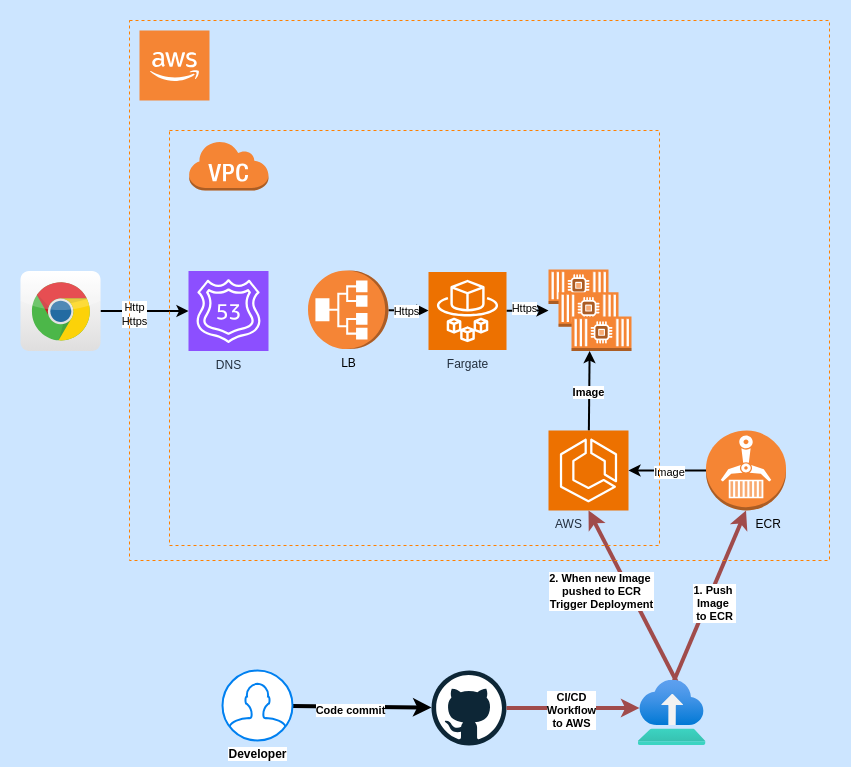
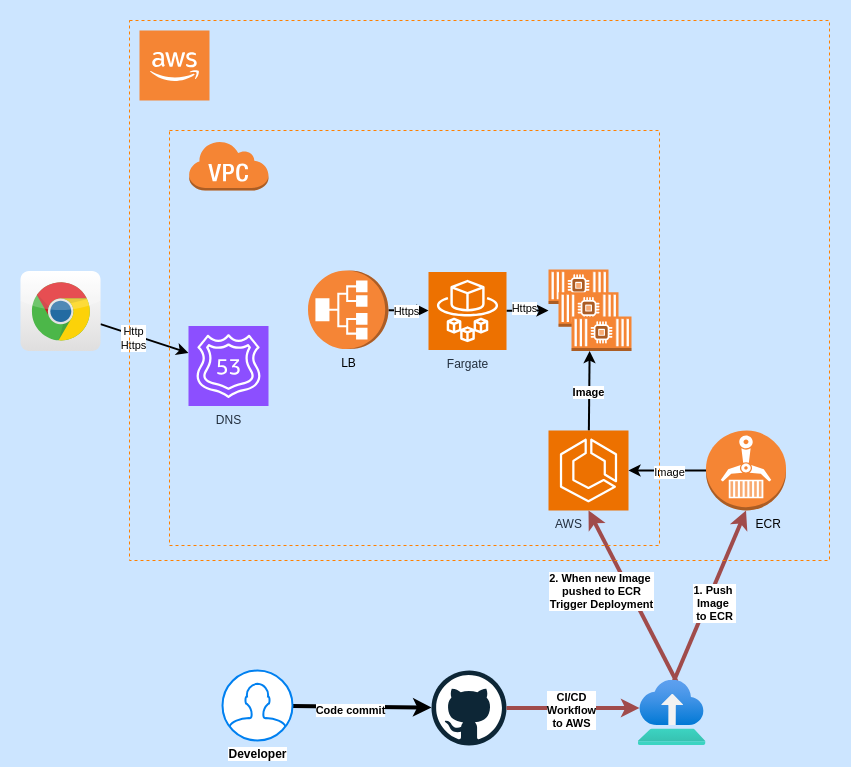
- <mxCell id="5" value="DNS" style="sketch=0;points=[[0,0,0],[0.25,0,0],[0.5,0,0],[0.75,0,0],[1,0,0],[0,1,0],[0.25,1,0],[0.5,1,0],[0.75,1,0],[1,1,0],[0,0.25,0],[0,0.5,0],[0,0.75,0],[1,0.25,0],[1,0.5,0],[1,0.75,0]];outlineConnect=0;fontColor=#232F3E;fillColor=#8C4FFF;strokeColor=#ffffff;dashed=0;verticalLabelPosition=bottom;verticalAlign=top;align=center;html=1;fontSize=12;fontStyle=0;aspect=fixed;shape=mxgraph.aws4.resourceIcon;resIcon=mxgraph.aws4.route_53;" parent="1" vertex="1"><mxGeometry x="188" y="270.5" width="80" height="80" as="geometry" /></mxCell>
+ <mxCell id="5" value="DNS" style="sketch=0;points=[[0,0,0],[0.25,0,0],[0.5,0,0],[0.75,0,0],[1,0,0],[0,1,0],[0.25,1,0],[0.5,1,0],[0.75,1,0],[1,1,0],[0,0.25,0],[0,0.5,0],[0,0.75,0],[1,0.25,0],[1,0.5,0],[1,0.75,0]];outlineConnect=0;fontColor=#232F3E;fillColor=#8C4FFF;strokeColor=#ffffff;dashed=0;verticalLabelPosition=bottom;verticalAlign=top;align=center;html=1;fontSize=12;fontStyle=0;aspect=fixed;shape=mxgraph.aws4.resourceIcon;resIcon=mxgraph.aws4.route_53;" parent="1" vertex="1"><mxGeometry x="188" y="325.5" width="80" height="80" as="geometry" /></mxCell>
